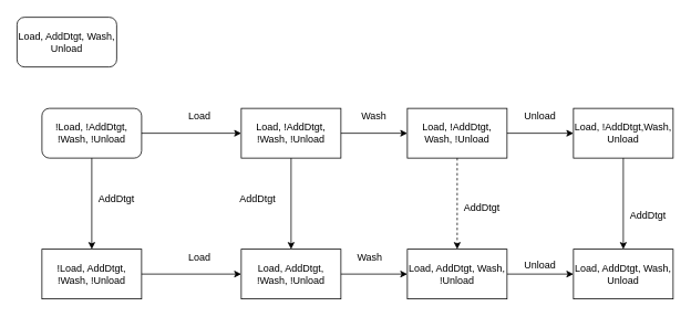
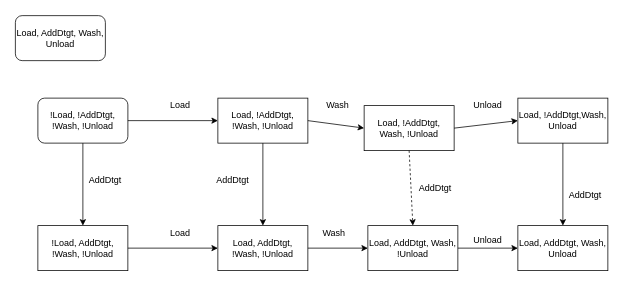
- <mxCell id="17" value="Load, !AddDtgt, Wash, !Unload" style="rounded=0;whiteSpace=wrap;html=1;" vertex="1" parent="1"><mxGeometry x="490" y="130" width="120" height="60" as="geometry" /></mxCell>
+ <mxCell id="17" value="Load, !AddDtgt, Wash, !Unload" style="rounded=0;whiteSpace=wrap;html=1;" vertex="1" parent="1"><mxGeometry x="485" y="140" width="120" height="60" as="geometry" /></mxCell>
